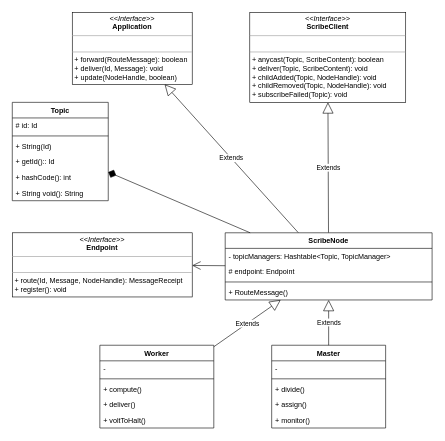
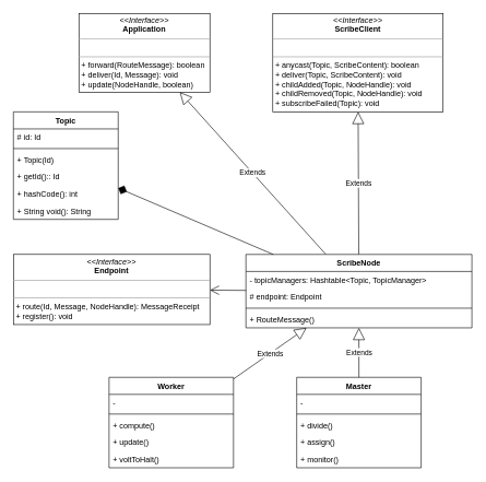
- <mxCell id="16" value="+ String(Id)" style="text;strokeColor=none;fillColor=none;align=left;verticalAlign=top;spacingLeft=4;spacingRight=4;overflow=hidden;rotatable=0;points=[[0,0.5],[1,0.5]];portConstraint=eastwest;fontStyle=0" vertex="1" parent="13"><mxGeometry y="60" width="160" height="26" as="geometry" /></mxCell>
+ <mxCell id="16" value="+ Topic(Id)" style="text;strokeColor=none;fillColor=none;align=left;verticalAlign=top;spacingLeft=4;spacingRight=4;overflow=hidden;rotatable=0;points=[[0,0.5],[1,0.5]];portConstraint=eastwest;fontStyle=0" vertex="1" parent="13"><mxGeometry y="60" width="160" height="26" as="geometry" /></mxCell>
- <mxCell id="31" value="+ deliver()" style="text;strokeColor=none;fillColor=none;align=left;verticalAlign=top;spacingLeft=4;spacingRight=4;overflow=hidden;rotatable=0;points=[[0,0.5],[1,0.5]];portConstraint=eastwest;fontStyle=0" vertex="1" parent="27"><mxGeometry y="86" width="190" height="26" as="geometry" /></mxCell>
+ <mxCell id="31" value="+ update()" style="text;strokeColor=none;fillColor=none;align=left;verticalAlign=top;spacingLeft=4;spacingRight=4;overflow=hidden;rotatable=0;points=[[0,0.5],[1,0.5]];portConstraint=eastwest;fontStyle=0" vertex="1" parent="27"><mxGeometry y="86" width="190" height="26" as="geometry" /></mxCell>
